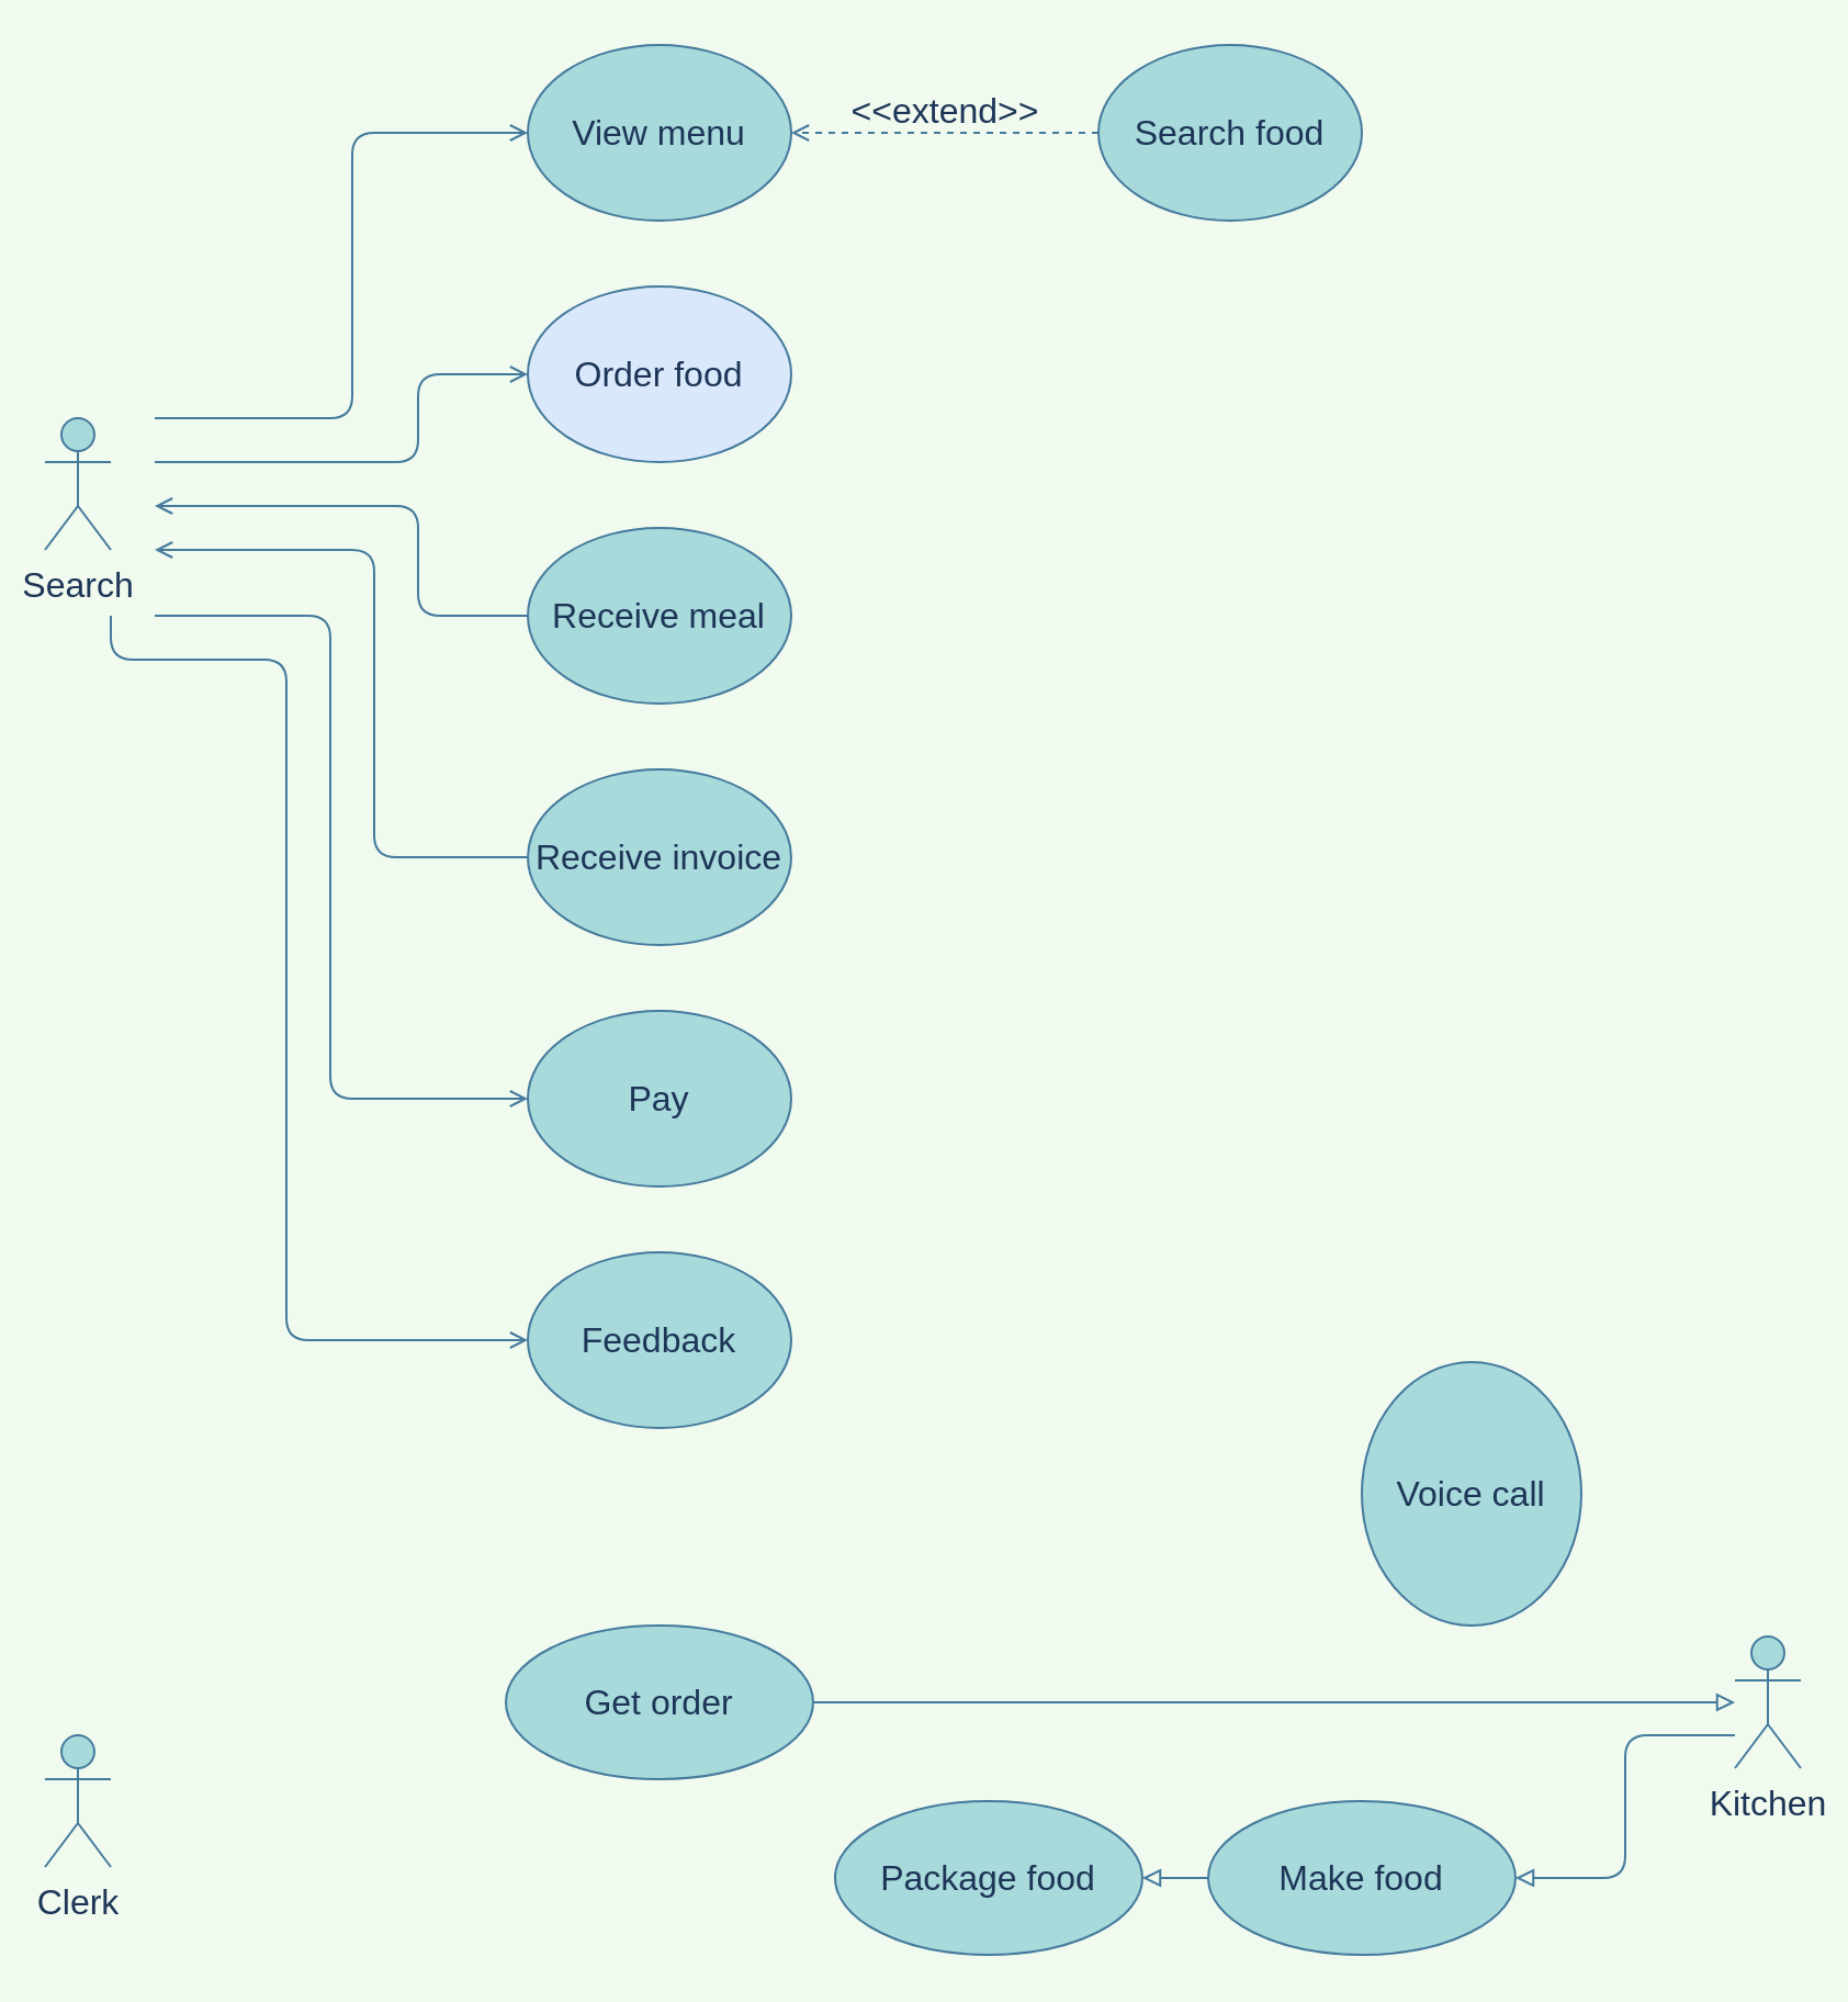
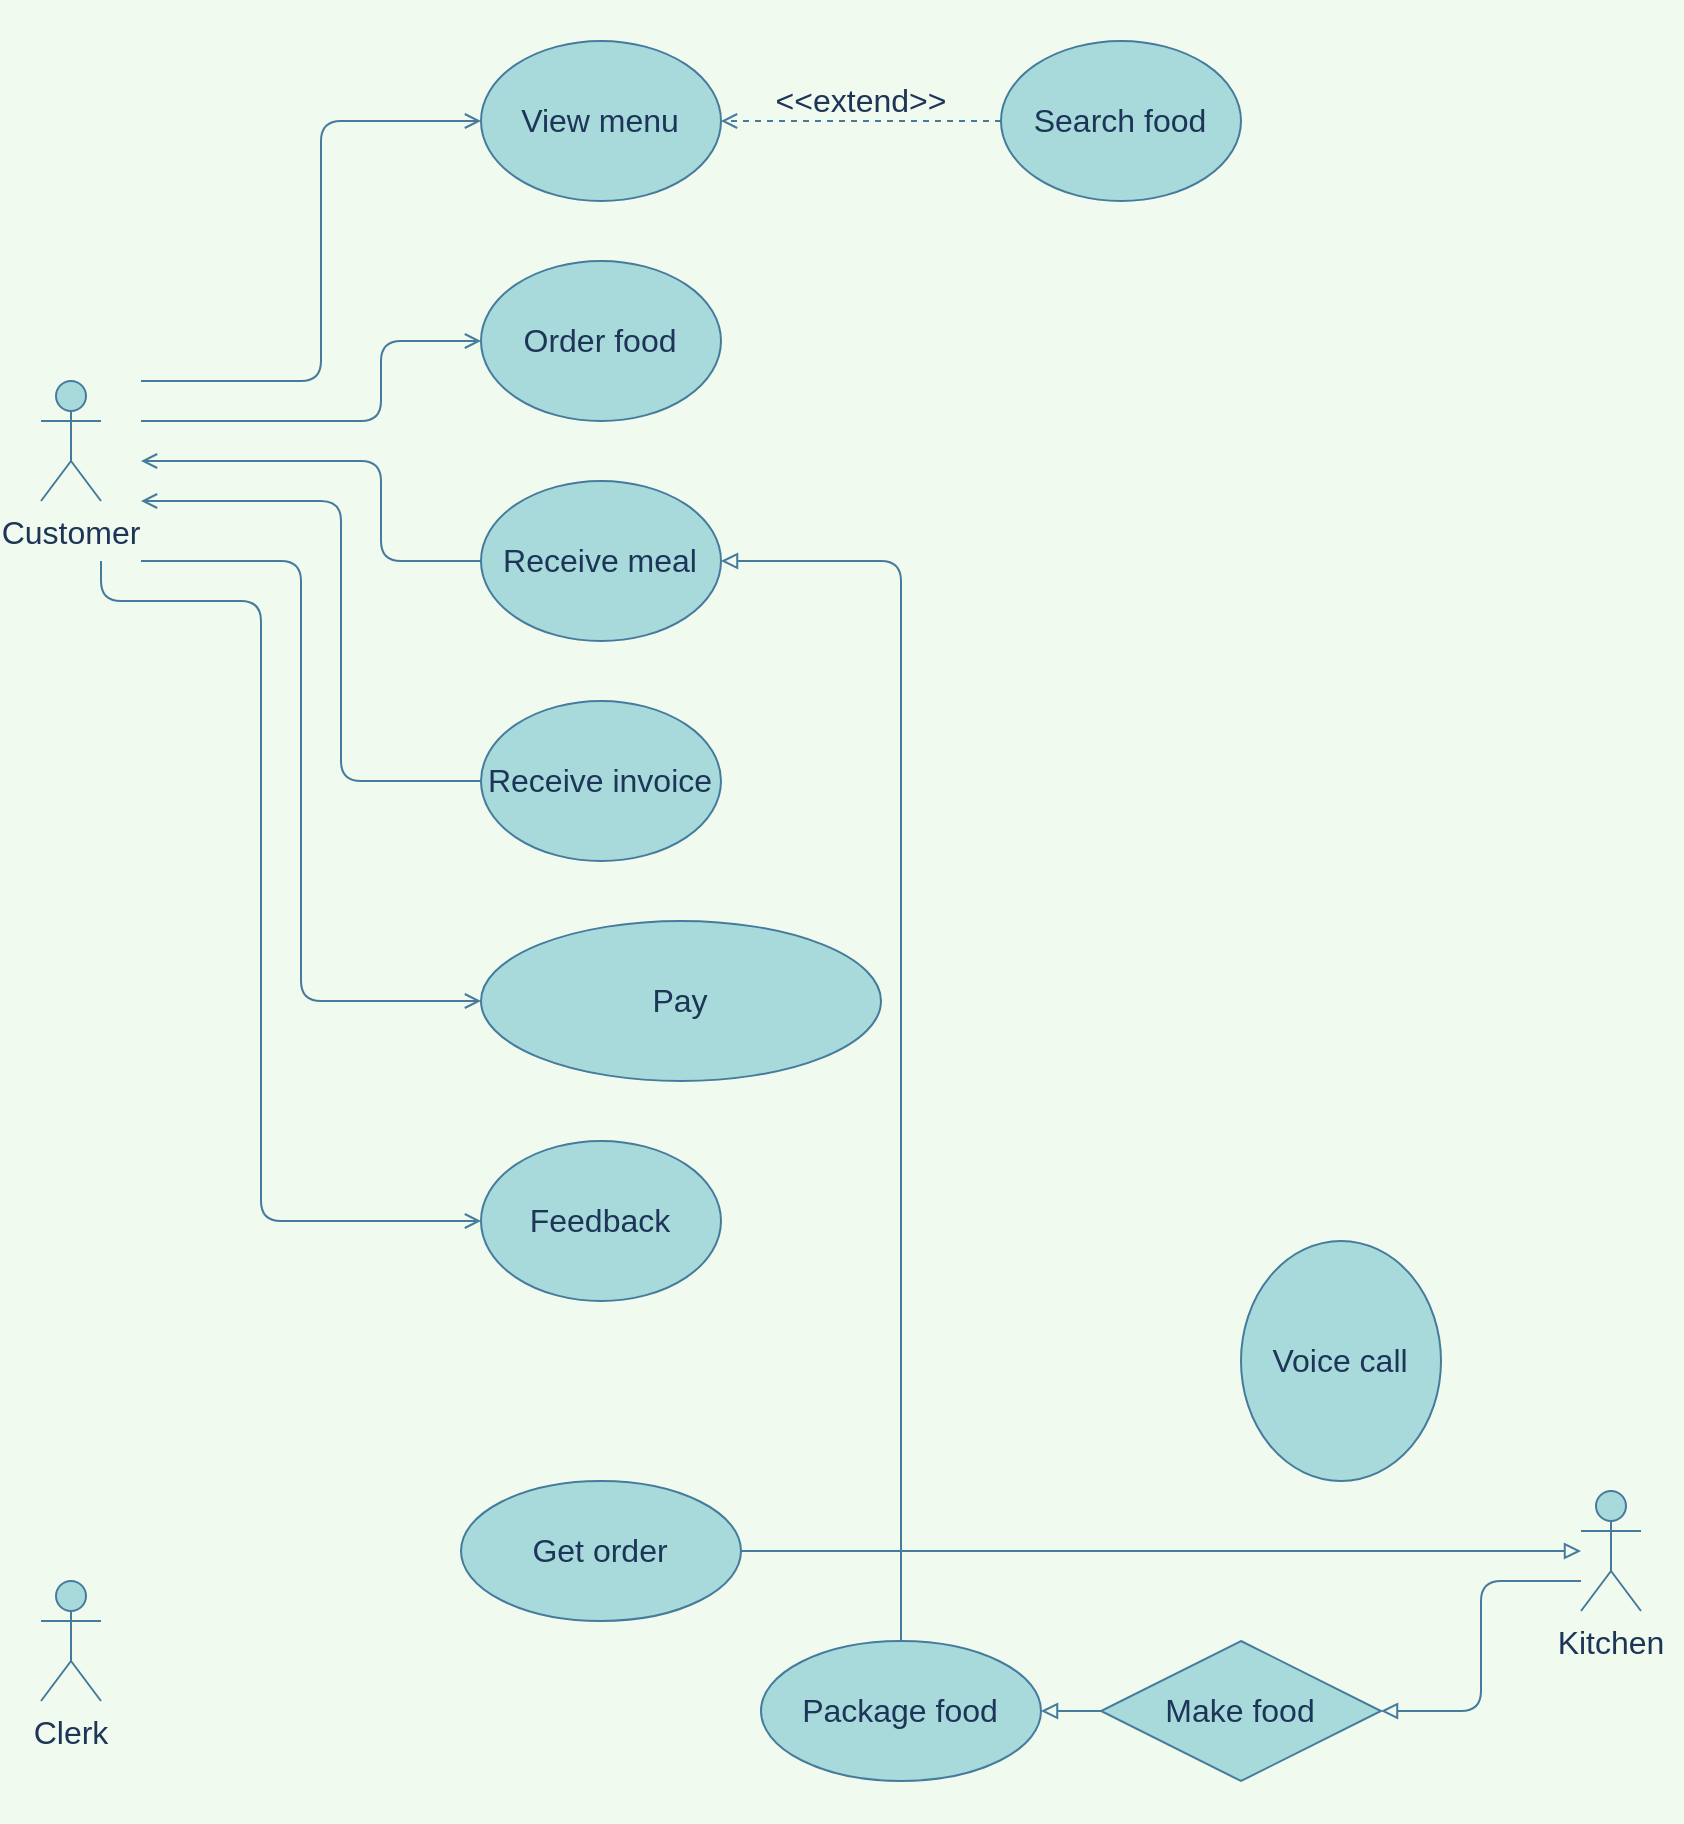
- <mxCell id="8" value="Order food" style="ellipse;whiteSpace=wrap;html=1;fontSize=16;fillColor=#dae8fc;strokeColor=#457B9D;fontColor=#1D3557;" vertex="1" parent="1"><mxGeometry x="240" y="130" width="120" height="80" as="geometry" /></mxCell>
+ <mxCell id="8" value="Order food" style="ellipse;whiteSpace=wrap;html=1;fontSize=16;fillColor=#A8DADC;strokeColor=#457B9D;fontColor=#1D3557;" vertex="1" parent="1"><mxGeometry x="240" y="130" width="120" height="80" as="geometry" /></mxCell>
- <mxCell id="7" value="Search&lt;br style=&quot;font-size: 16px;&quot;&gt;" style="shape=umlActor;verticalLabelPosition=bottom;verticalAlign=top;html=1;outlineConnect=0;fontSize=16;fillColor=#A8DADC;strokeColor=#457B9D;fontColor=#1D3557;" vertex="1" parent="1"><mxGeometry x="20" y="190" width="30" height="60" as="geometry" /></mxCell>
+ <mxCell id="7" value="Customer&lt;br style=&quot;font-size: 16px;&quot;&gt;" style="shape=umlActor;verticalLabelPosition=bottom;verticalAlign=top;html=1;outlineConnect=0;fontSize=16;fillColor=#A8DADC;strokeColor=#457B9D;fontColor=#1D3557;" vertex="1" parent="1"><mxGeometry x="20" y="190" width="30" height="60" as="geometry" /></mxCell>
- <mxCell id="19" value="Pay" style="ellipse;whiteSpace=wrap;html=1;fontSize=16;fillColor=#A8DADC;strokeColor=#457B9D;fontColor=#1D3557;" vertex="1" parent="1"><mxGeometry x="240" y="460" width="120" height="80" as="geometry" /></mxCell>
+ <mxCell id="19" value="Pay" style="ellipse;whiteSpace=wrap;html=1;fontSize=16;fillColor=#A8DADC;strokeColor=#457B9D;fontColor=#1D3557;" vertex="1" parent="1"><mxGeometry x="240" y="460" width="200" height="80" as="geometry" /></mxCell>
+ <mxCell id="21" style="edgeStyle=orthogonalEdgeStyle;curved=0;rounded=1;sketch=0;orthogonalLoop=1;jettySize=auto;html=1;fontColor=#1D3557;strokeColor=#457B9D;fillColor=#A8DADC;entryX=1;entryY=0.5;entryDx=0;entryDy=0;endArrow=block;endFill=0;" edge="1" parent="1" source="22" target="16"><mxGeometry relative="1" as="geometry"><mxPoint x="30" y="290" as="targetPoint" /><Array as="points"><mxPoint x="450" y="280" /></Array></mxGeometry></mxCell>
- <mxCell id="26" value="Make food" style="ellipse;whiteSpace=wrap;html=1;fontSize=16;fillColor=#A8DADC;strokeColor=#457B9D;fontColor=#1D3557;" vertex="1" parent="1"><mxGeometry x="550" y="820" width="140" height="70" as="geometry" /></mxCell>
+ <mxCell id="26" value="Make food" style="rhombus;whiteSpace=wrap;html=1;fontSize=16;fillColor=#A8DADC;strokeColor=#457B9D;fontColor=#1D3557;" vertex="1" parent="1"><mxGeometry x="550" y="820" width="140" height="70" as="geometry" /></mxCell>
